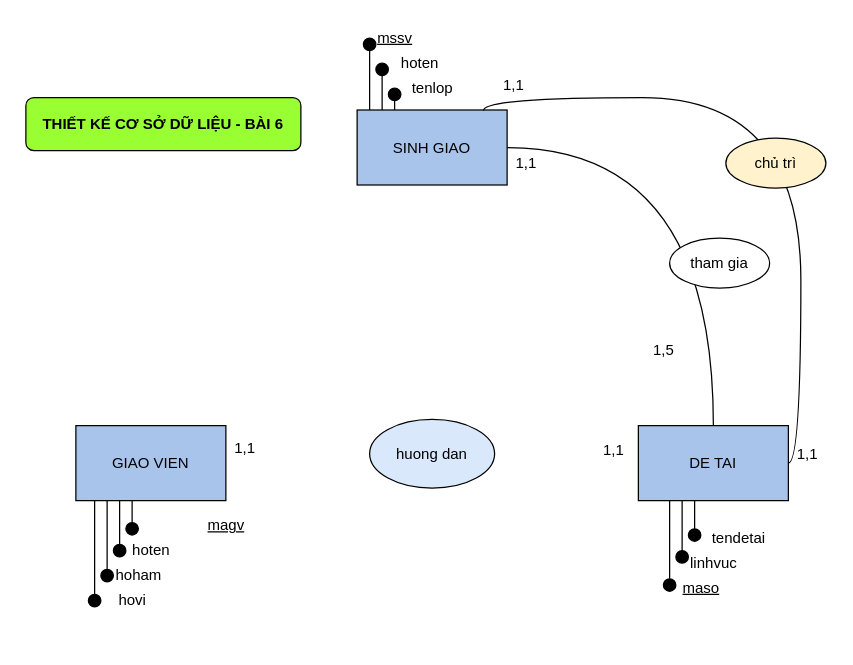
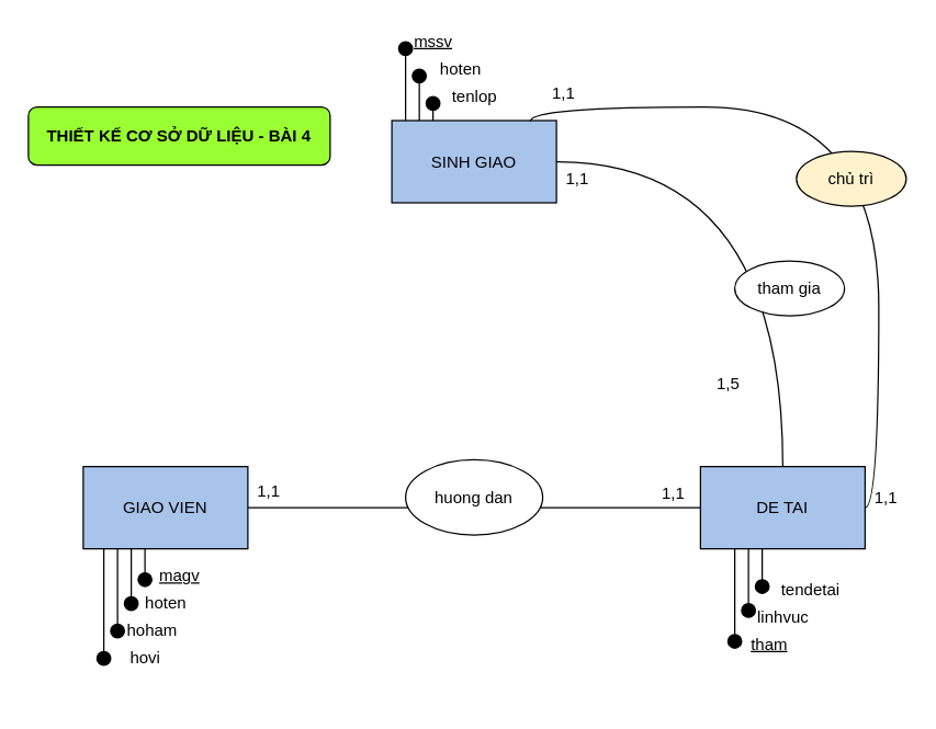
- <mxCell id="4" value="&lt;b&gt;THIẾT KẾ CƠ SỞ DỮ LIỆU - BÀI 6&lt;br&gt;&lt;/b&gt;" style="rounded=1;whiteSpace=wrap;html=1;fillColor=#99FF33;" parent="1" vertex="1"><mxGeometry x="20" y="77.5" width="220" height="42.5" as="geometry" /></mxCell>
+ <mxCell id="4" value="&lt;b&gt;THIẾT KẾ CƠ SỞ DỮ LIỆU - BÀI 4&lt;br&gt;&lt;/b&gt;" style="rounded=1;whiteSpace=wrap;html=1;fillColor=#99FF33;" parent="1" vertex="1"><mxGeometry x="20" y="77.5" width="220" height="42.5" as="geometry" /></mxCell>
- <mxCell id="33" value="huong dan" style="ellipse;whiteSpace=wrap;html=1;fillColor=#dae8fc;" parent="1" vertex="1"><mxGeometry x="295" y="335" width="100" height="55" as="geometry" /></mxCell>
+ <mxCell id="33" value="huong dan" style="ellipse;whiteSpace=wrap;html=1;" parent="1" vertex="1"><mxGeometry x="295" y="335" width="100" height="55" as="geometry" /></mxCell>
+ <mxCell id="6" value="" style="endArrow=none;html=1;edgeStyle=orthogonalEdgeStyle;curved=1;entryX=1;entryY=0.5;entryDx=0;entryDy=0;exitX=0;exitY=0.5;exitDx=0;exitDy=0;" parent="1" source="16" target="11" edge="1"><mxGeometry width="50" height="50" relative="1" as="geometry"><mxPoint x="450" y="490" as="sourcePoint" /><mxPoint x="290" y="305" as="targetPoint" /></mxGeometry></mxCell>
- <mxCell id="27" value="&lt;u&gt;magv&lt;/u&gt;" style="text;html=1;align=center;verticalAlign=middle;resizable=0;points=[];autosize=1;" vertex="1" parent="1"><mxGeometry x="160" y="410" width="40" height="20" as="geometry" /></mxCell>
+ <mxCell id="27" value="&lt;u&gt;magv&lt;/u&gt;" style="text;html=1;align=center;verticalAlign=middle;resizable=0;points=[];autosize=1;" vertex="1" parent="1"><mxGeometry x="110" y="410" width="40" height="20" as="geometry" /></mxCell>
- <mxCell id="35" value="&lt;u&gt;maso&lt;/u&gt;" style="text;html=1;align=center;verticalAlign=middle;resizable=0;points=[];autosize=1;" vertex="1" parent="1"><mxGeometry x="540" y="460" width="40" height="20" as="geometry" /></mxCell>
+ <mxCell id="35" value="&lt;u&gt;tham&lt;/u&gt;" style="text;html=1;align=center;verticalAlign=middle;resizable=0;points=[];autosize=1;" vertex="1" parent="1"><mxGeometry x="540" y="460" width="40" height="20" as="geometry" /></mxCell>
